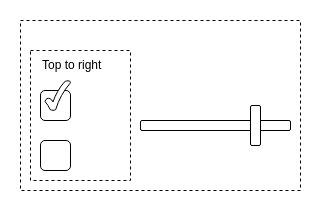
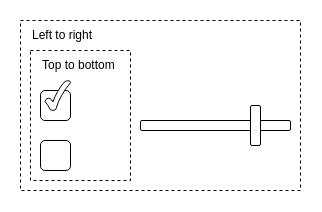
+ <mxCell id="5" value="Left to right" style="text;html=1;align=left;verticalAlign=middle;whiteSpace=wrap;rounded=0;" vertex="1" parent="1"><mxGeometry x="30" y="20" width="260" height="30" as="geometry" /></mxCell>
- <mxCell id="4" value="Top to right" style="text;html=1;align=left;verticalAlign=middle;whiteSpace=wrap;rounded=0;" parent="1" vertex="1"><mxGeometry x="40" y="50" width="80" height="30" as="geometry" /></mxCell>
+ <mxCell id="4" value="Top to bottom" style="text;html=1;align=left;verticalAlign=middle;whiteSpace=wrap;rounded=0;" parent="1" vertex="1"><mxGeometry x="40" y="50" width="80" height="30" as="geometry" /></mxCell>
